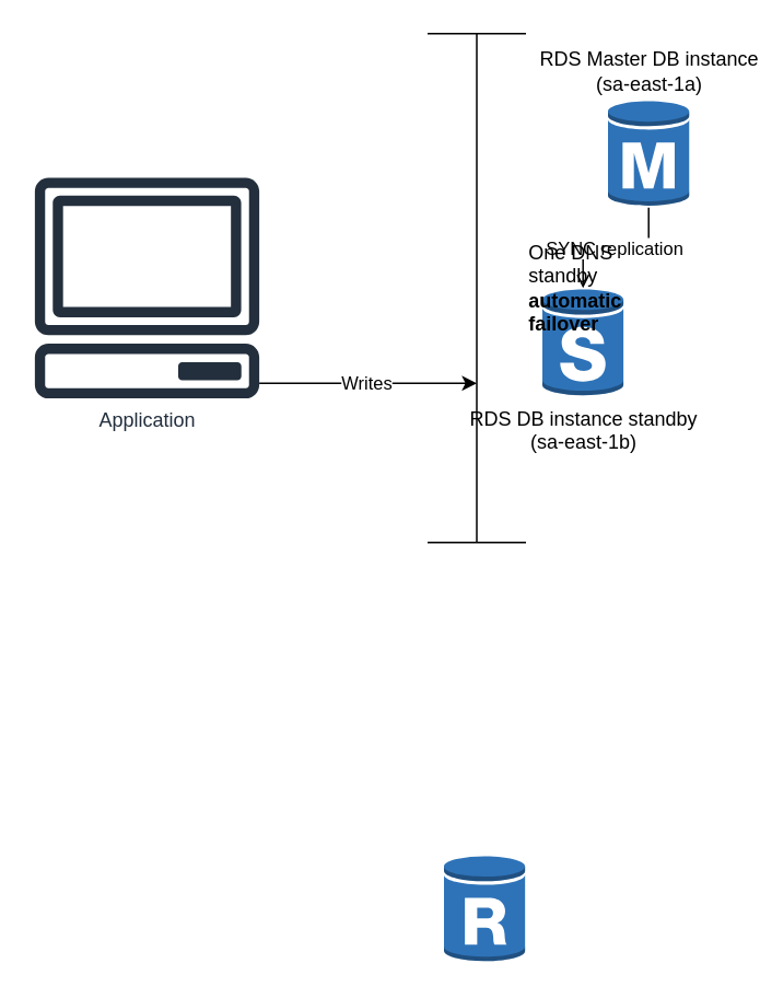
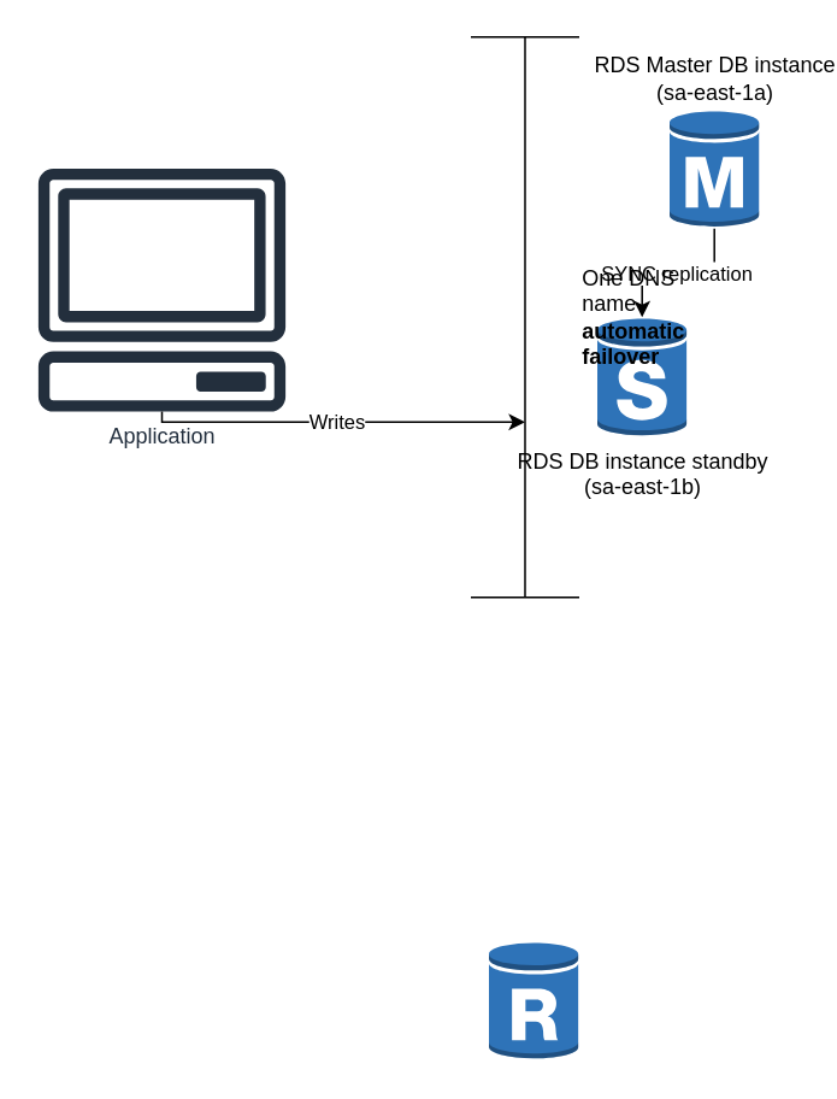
- <mxCell id="5" value="SYNC replication" style="edgeStyle=orthogonalEdgeStyle;rounded=0;orthogonalLoop=1;jettySize=auto;html=1;endArrow=open;" edge="1" parent="1" source="6" target="3"><mxGeometry relative="1" as="geometry" /></mxCell>
+ <mxCell id="5" value="SYNC replication" style="edgeStyle=orthogonalEdgeStyle;rounded=0;orthogonalLoop=1;jettySize=auto;html=1;" edge="1" parent="1" source="6" target="3"><mxGeometry relative="1" as="geometry" /></mxCell>
- <mxCell id="2" value="Application" style="sketch=0;outlineConnect=0;fontColor=#232F3E;gradientColor=none;fillColor=#232F3D;strokeColor=none;dashed=0;verticalLabelPosition=bottom;verticalAlign=top;align=center;html=1;fontSize=12;fontStyle=0;aspect=fixed;pointerEvents=1;shape=mxgraph.aws4.client;" vertex="1" parent="1"><mxGeometry x="20" y="107.77" width="138" height="134.46" as="geometry" /></mxCell>
+ <mxCell id="2" value="Application" style="sketch=0;outlineConnect=0;fontColor=#232F3E;gradientColor=none;fillColor=#232F3D;strokeColor=none;dashed=0;verticalLabelPosition=bottom;verticalAlign=top;align=center;html=1;fontSize=12;fontStyle=0;aspect=fixed;pointerEvents=1;shape=mxgraph.aws4.client;" vertex="1" parent="1"><mxGeometry x="20" y="92.77" width="138" height="134.46" as="geometry" /></mxCell>
- <mxCell id="7" value="One DNS standby&lt;br&gt;&lt;b&gt;automatic failover&lt;/b&gt;" style="shape=crossbar;whiteSpace=wrap;html=1;rounded=1;direction=south;labelPosition=right;verticalLabelPosition=middle;align=left;verticalAlign=middle;" vertex="1" parent="1"><mxGeometry x="260" y="20" width="60" height="310" as="geometry" /></mxCell>
+ <mxCell id="7" value="One DNS name&lt;br&gt;&lt;b&gt;automatic failover&lt;/b&gt;" style="shape=crossbar;whiteSpace=wrap;html=1;rounded=1;direction=south;labelPosition=right;verticalLabelPosition=middle;align=left;verticalAlign=middle;" vertex="1" parent="1"><mxGeometry x="260" y="20" width="60" height="310" as="geometry" /></mxCell>
